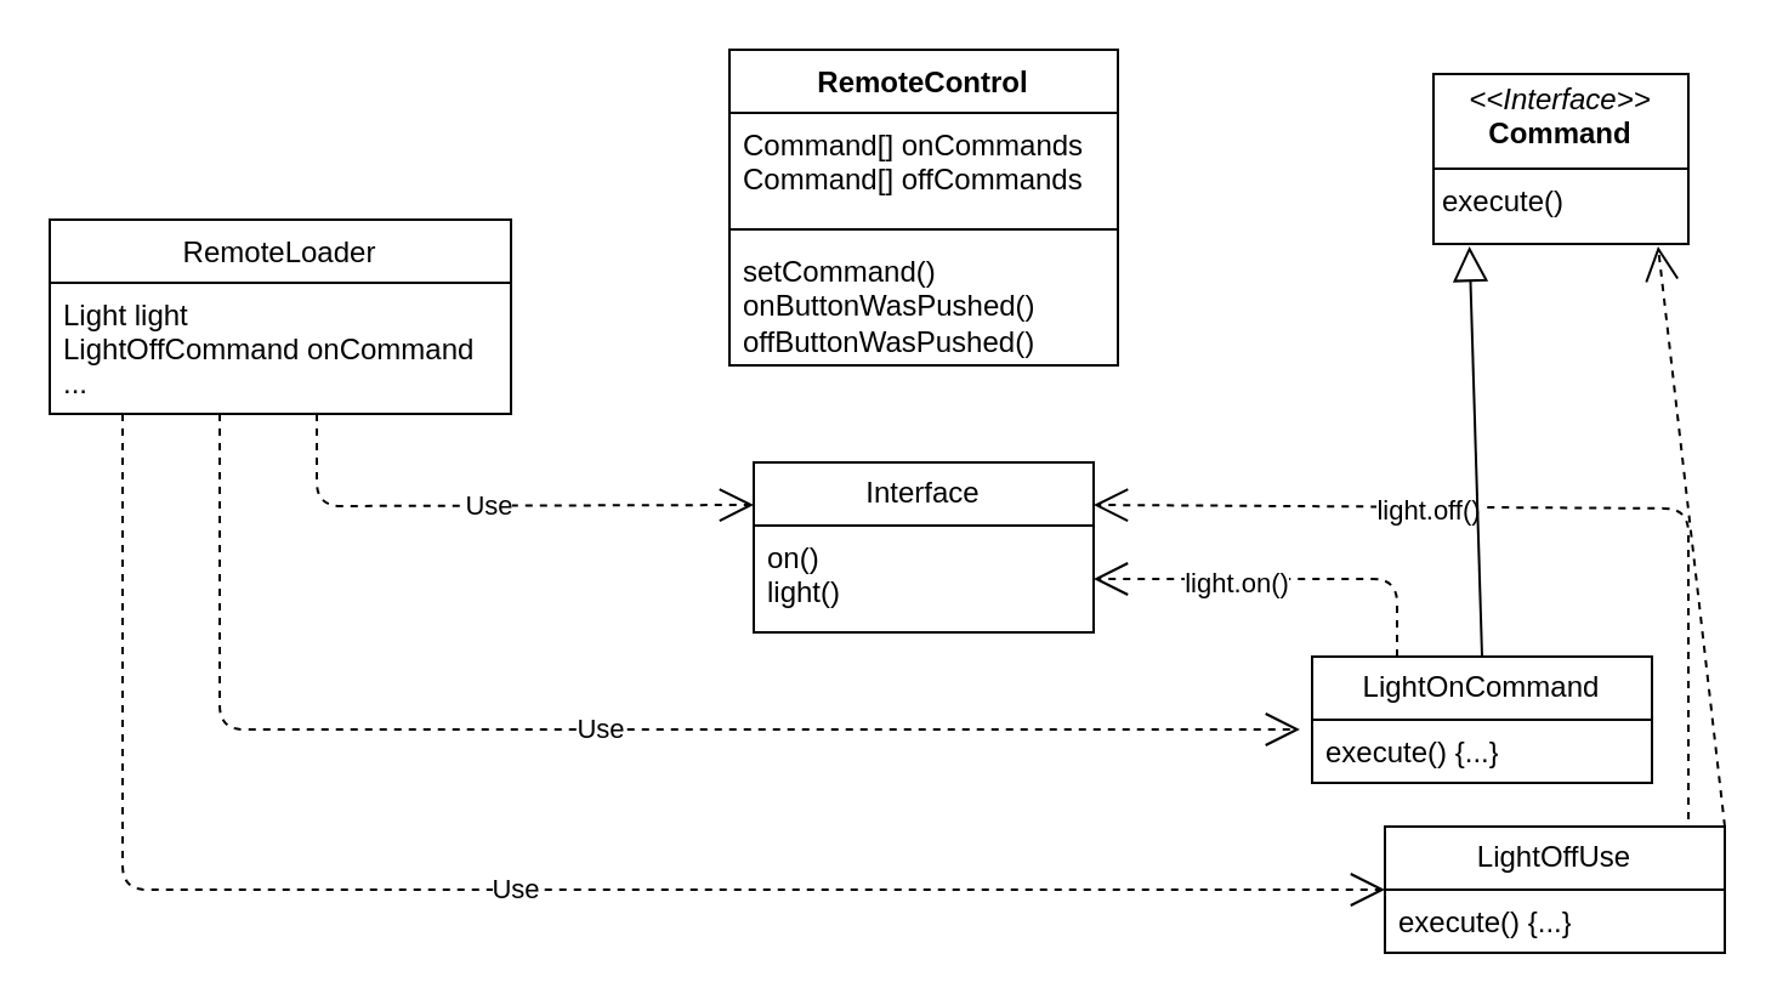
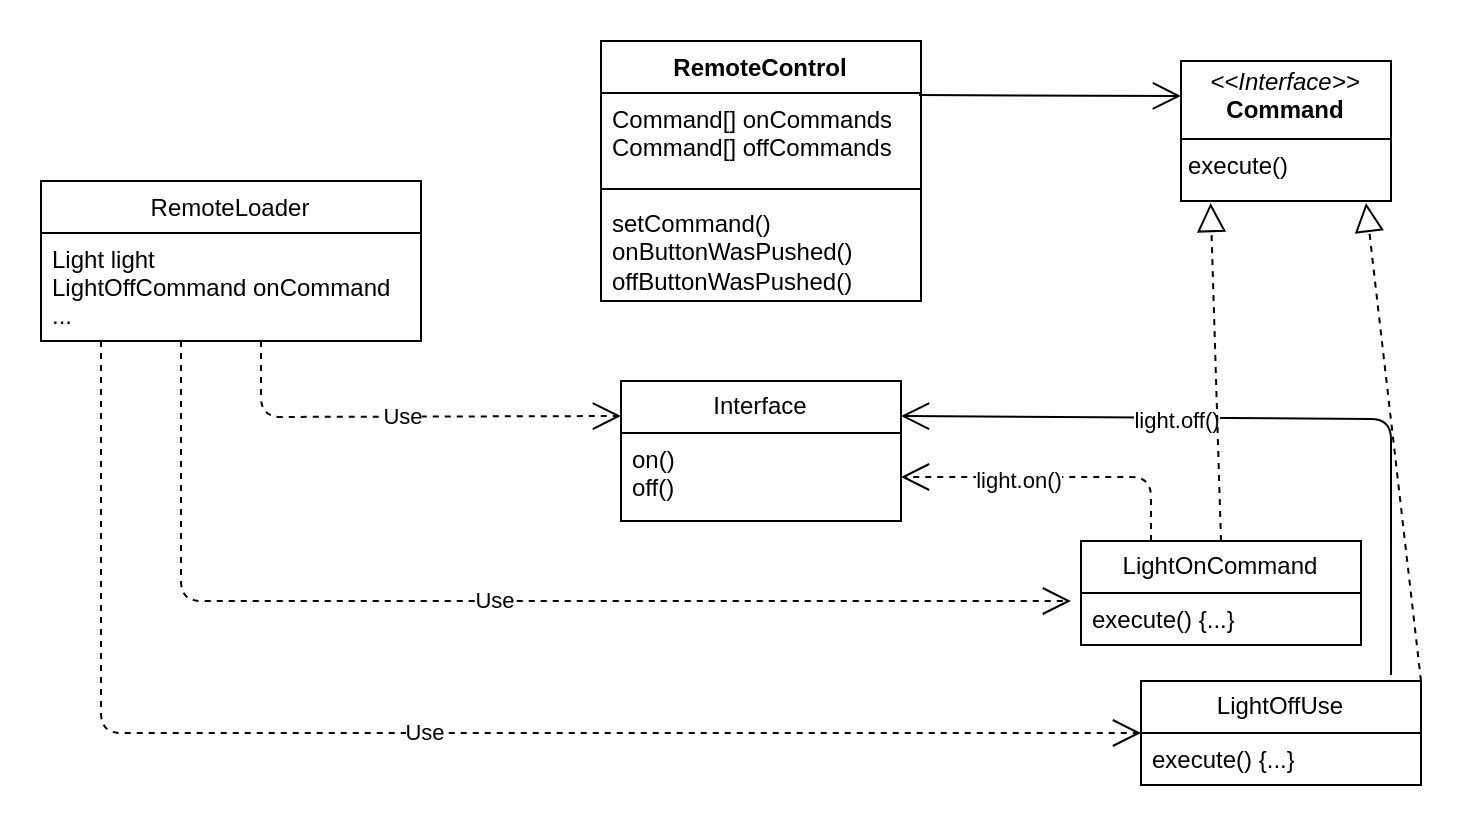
+ <mxCell id="24" value="" style="endArrow=open;endFill=1;endSize=12;html=1;rounded=0;entryX=0;entryY=0.25;entryDx=0;entryDy=0;exitX=0.994;exitY=0.023;exitDx=0;exitDy=0;exitPerimeter=0;" edge="1" parent="1" source="18" target="21"><mxGeometry width="160" relative="1" as="geometry"><mxPoint x="490" y="50" as="sourcePoint" /><mxPoint x="560" y="50" as="targetPoint" /></mxGeometry></mxCell>
- <mxCell id="23" value="" style="endArrow=open;dashed=1;endFill=0;endSize=12;html=1;rounded=0;entryX=0.881;entryY=1.014;entryDx=0;entryDy=0;entryPerimeter=0;exitX=1;exitY=0;exitDx=0;exitDy=0;" edge="1" parent="1" source="8" target="21"><mxGeometry width="160" relative="1" as="geometry"><mxPoint x="710" y="160" as="sourcePoint" /><mxPoint x="780" y="160" as="targetPoint" /></mxGeometry></mxCell>
+ <mxCell id="23" value="" style="endArrow=block;dashed=1;endFill=0;endSize=12;html=1;rounded=0;entryX=0.881;entryY=1.014;entryDx=0;entryDy=0;entryPerimeter=0;exitX=1;exitY=0;exitDx=0;exitDy=0;" edge="1" parent="1" source="8" target="21"><mxGeometry width="160" relative="1" as="geometry"><mxPoint x="710" y="160" as="sourcePoint" /><mxPoint x="780" y="160" as="targetPoint" /></mxGeometry></mxCell>
- <mxCell id="22" value="" style="endArrow=block;dashed=0;endFill=0;endSize=12;html=1;rounded=1;entryX=0.141;entryY=1.014;entryDx=0;entryDy=0;entryPerimeter=0;exitX=0.5;exitY=0;exitDx=0;exitDy=0;curved=0;" edge="1" parent="1" source="6" target="21"><mxGeometry width="160" relative="1" as="geometry"><mxPoint x="610" y="150" as="sourcePoint" /><mxPoint x="770" y="150" as="targetPoint" /></mxGeometry></mxCell>
+ <mxCell id="22" value="" style="endArrow=block;dashed=1;endFill=0;endSize=12;html=1;rounded=1;entryX=0.141;entryY=1.014;entryDx=0;entryDy=0;entryPerimeter=0;exitX=0.5;exitY=0;exitDx=0;exitDy=0;curved=0;" edge="1" parent="1" source="6" target="21"><mxGeometry width="160" relative="1" as="geometry"><mxPoint x="610" y="150" as="sourcePoint" /><mxPoint x="770" y="150" as="targetPoint" /></mxGeometry></mxCell>
- <mxCell id="15" value="" style="endArrow=open;endFill=1;endSize=12;html=1;rounded=1;exitX=0.893;exitY=-0.058;exitDx=0;exitDy=0;entryX=1;entryY=0.25;entryDx=0;entryDy=0;exitPerimeter=0;curved=0;dashed=1;" edge="1" parent="1" source="8" target="4"><mxGeometry width="160" relative="1" as="geometry"><mxPoint x="695" y="241" as="sourcePoint" /><mxPoint x="570" y="209" as="targetPoint" /><Array as="points"><mxPoint x="695" y="209" /></Array></mxGeometry></mxCell>
+ <mxCell id="15" value="" style="endArrow=open;endFill=1;endSize=12;html=1;rounded=1;exitX=0.893;exitY=-0.058;exitDx=0;exitDy=0;entryX=1;entryY=0.25;entryDx=0;entryDy=0;exitPerimeter=0;curved=0;" edge="1" parent="1" source="8" target="4"><mxGeometry width="160" relative="1" as="geometry"><mxPoint x="695" y="241" as="sourcePoint" /><mxPoint x="570" y="209" as="targetPoint" /><Array as="points"><mxPoint x="695" y="209" /></Array></mxGeometry></mxCell>
- <mxCell id="5" value="on()&lt;div&gt;light()&lt;/div&gt;" style="text;strokeColor=none;fillColor=none;align=left;verticalAlign=top;spacingLeft=4;spacingRight=4;overflow=hidden;rotatable=0;points=[[0,0.5],[1,0.5]];portConstraint=eastwest;whiteSpace=wrap;html=1;" vertex="1" parent="4"><mxGeometry y="26" width="140" height="44" as="geometry" /></mxCell>
+ <mxCell id="5" value="on()&lt;div&gt;off()&lt;/div&gt;" style="text;strokeColor=none;fillColor=none;align=left;verticalAlign=top;spacingLeft=4;spacingRight=4;overflow=hidden;rotatable=0;points=[[0,0.5],[1,0.5]];portConstraint=eastwest;whiteSpace=wrap;html=1;" vertex="1" parent="4"><mxGeometry y="26" width="140" height="44" as="geometry" /></mxCell>
